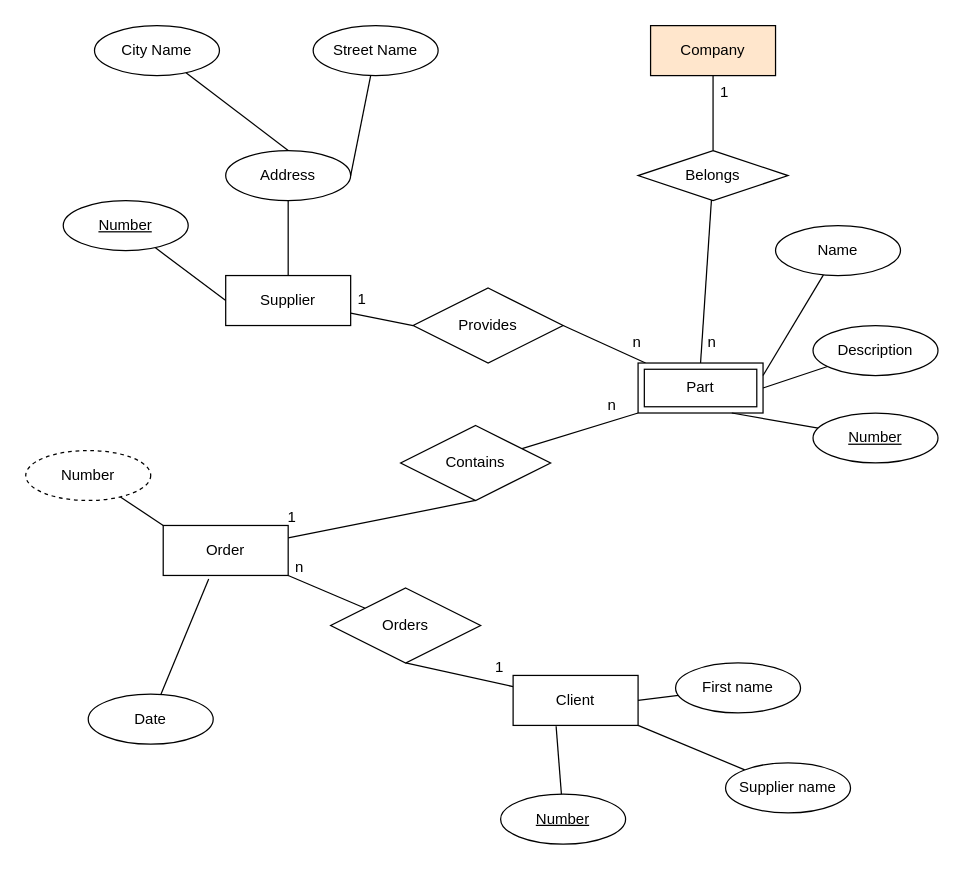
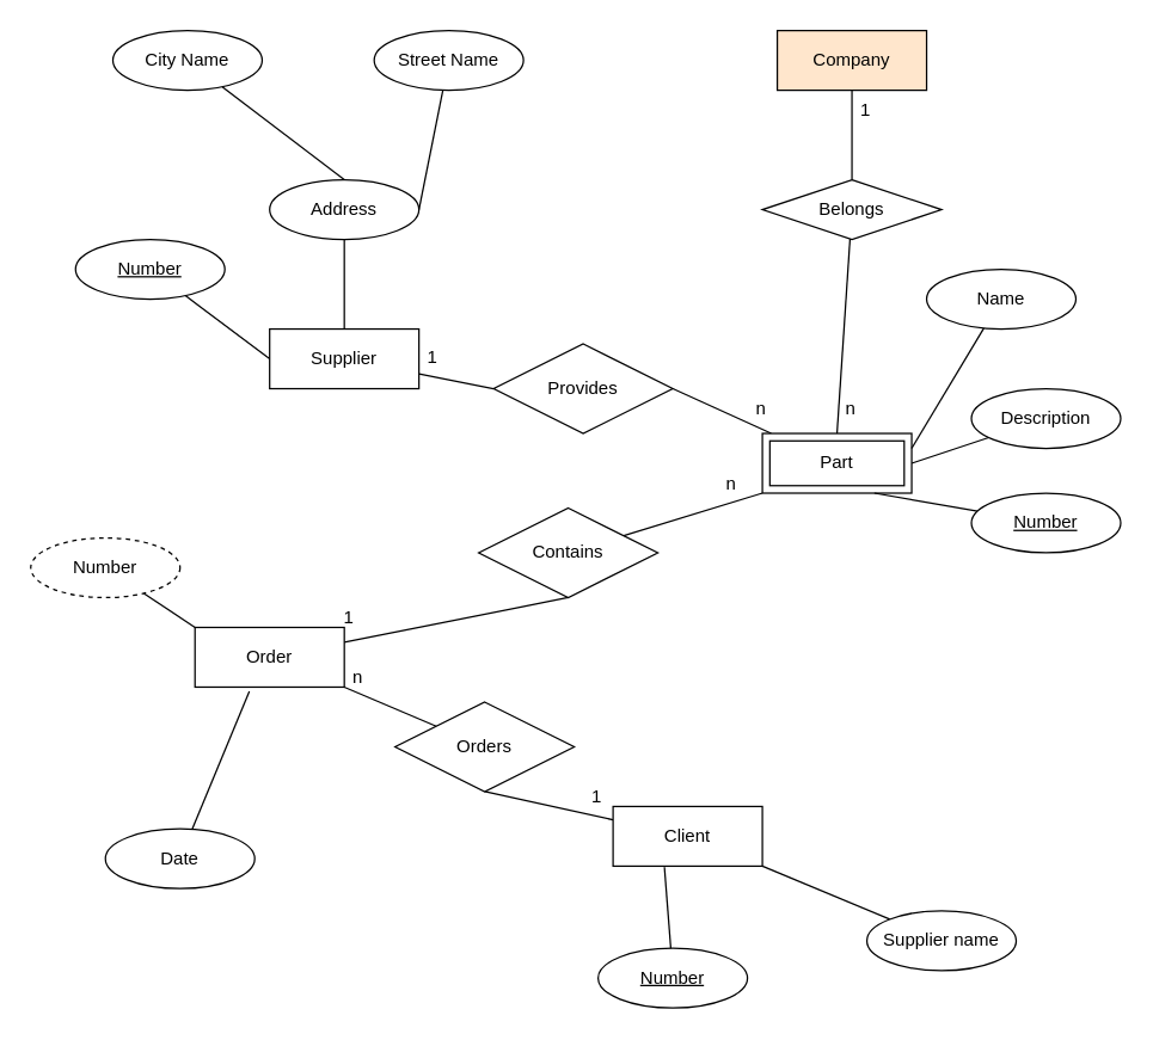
- <mxCell id="35" value="First name" style="ellipse;whiteSpace=wrap;html=1;align=center;" vertex="1" parent="1"><mxGeometry x="540" y="530" width="100" height="40" as="geometry" /></mxCell>
- <mxCell id="34" style="rounded=0;orthogonalLoop=1;jettySize=auto;html=1;entryX=1;entryY=0.5;entryDx=0;entryDy=0;endArrow=none;endFill=0;" edge="1" parent="1" source="35" target="30"><mxGeometry relative="1" as="geometry" /></mxCell>
